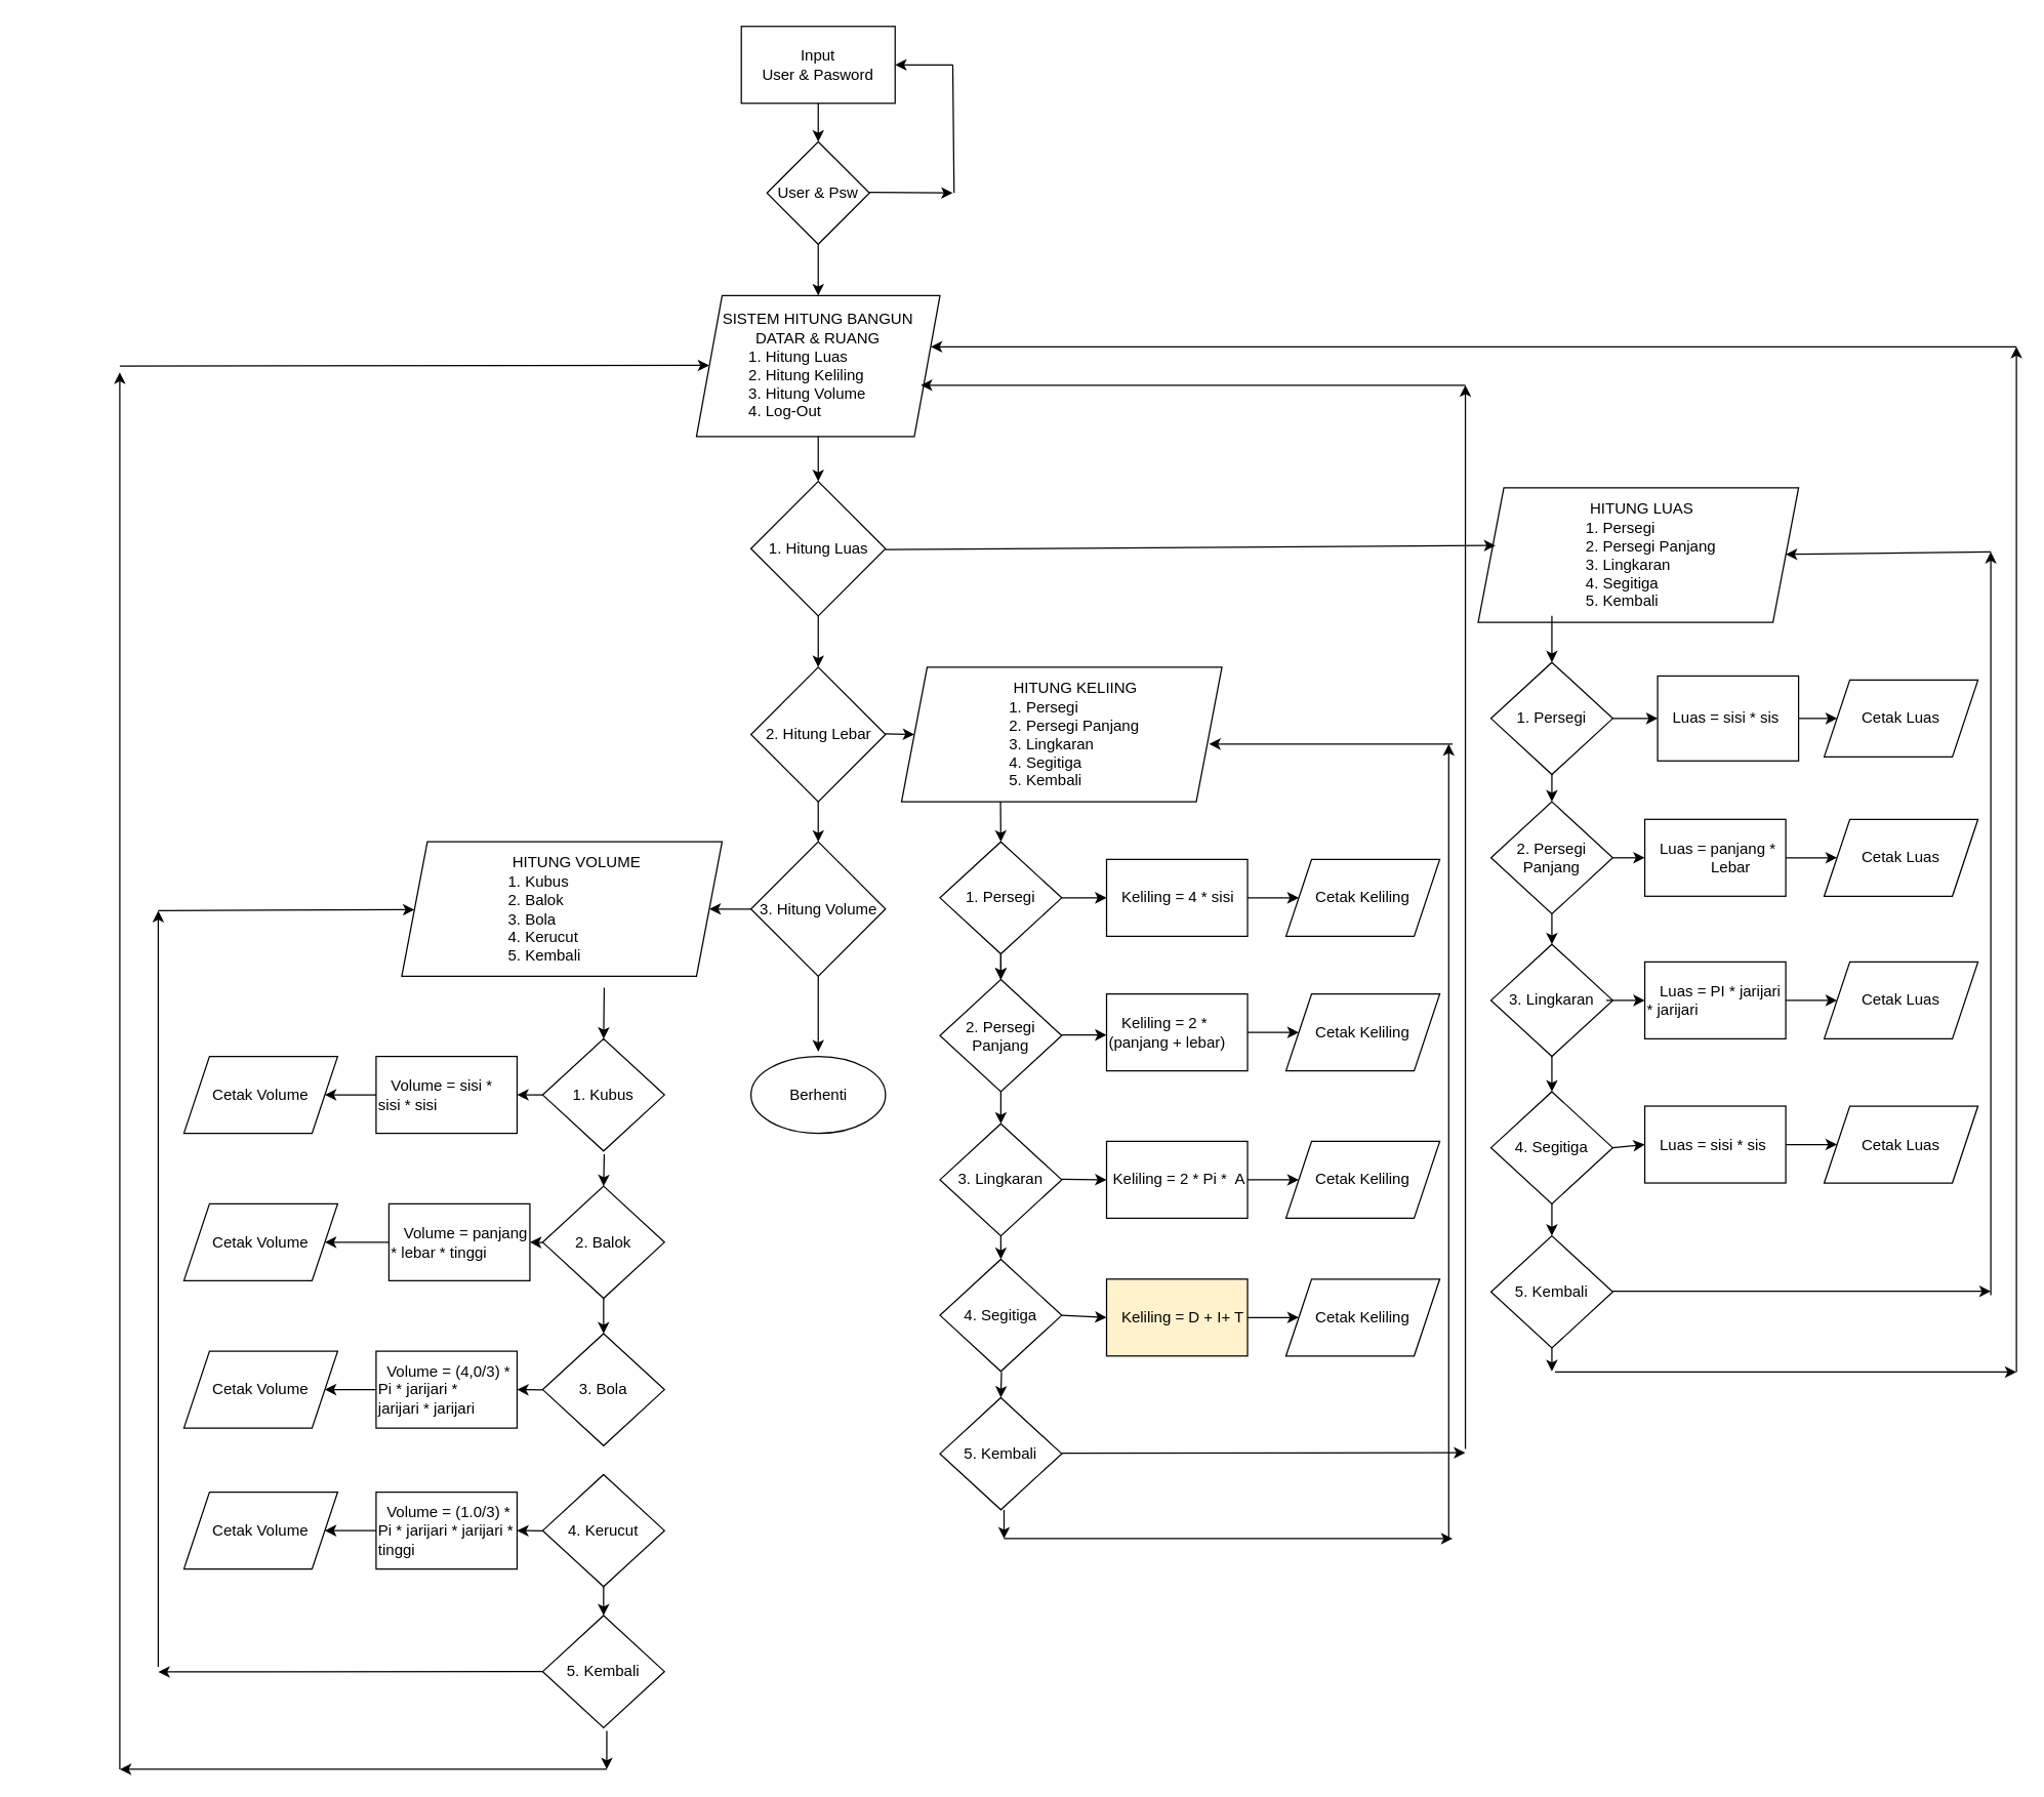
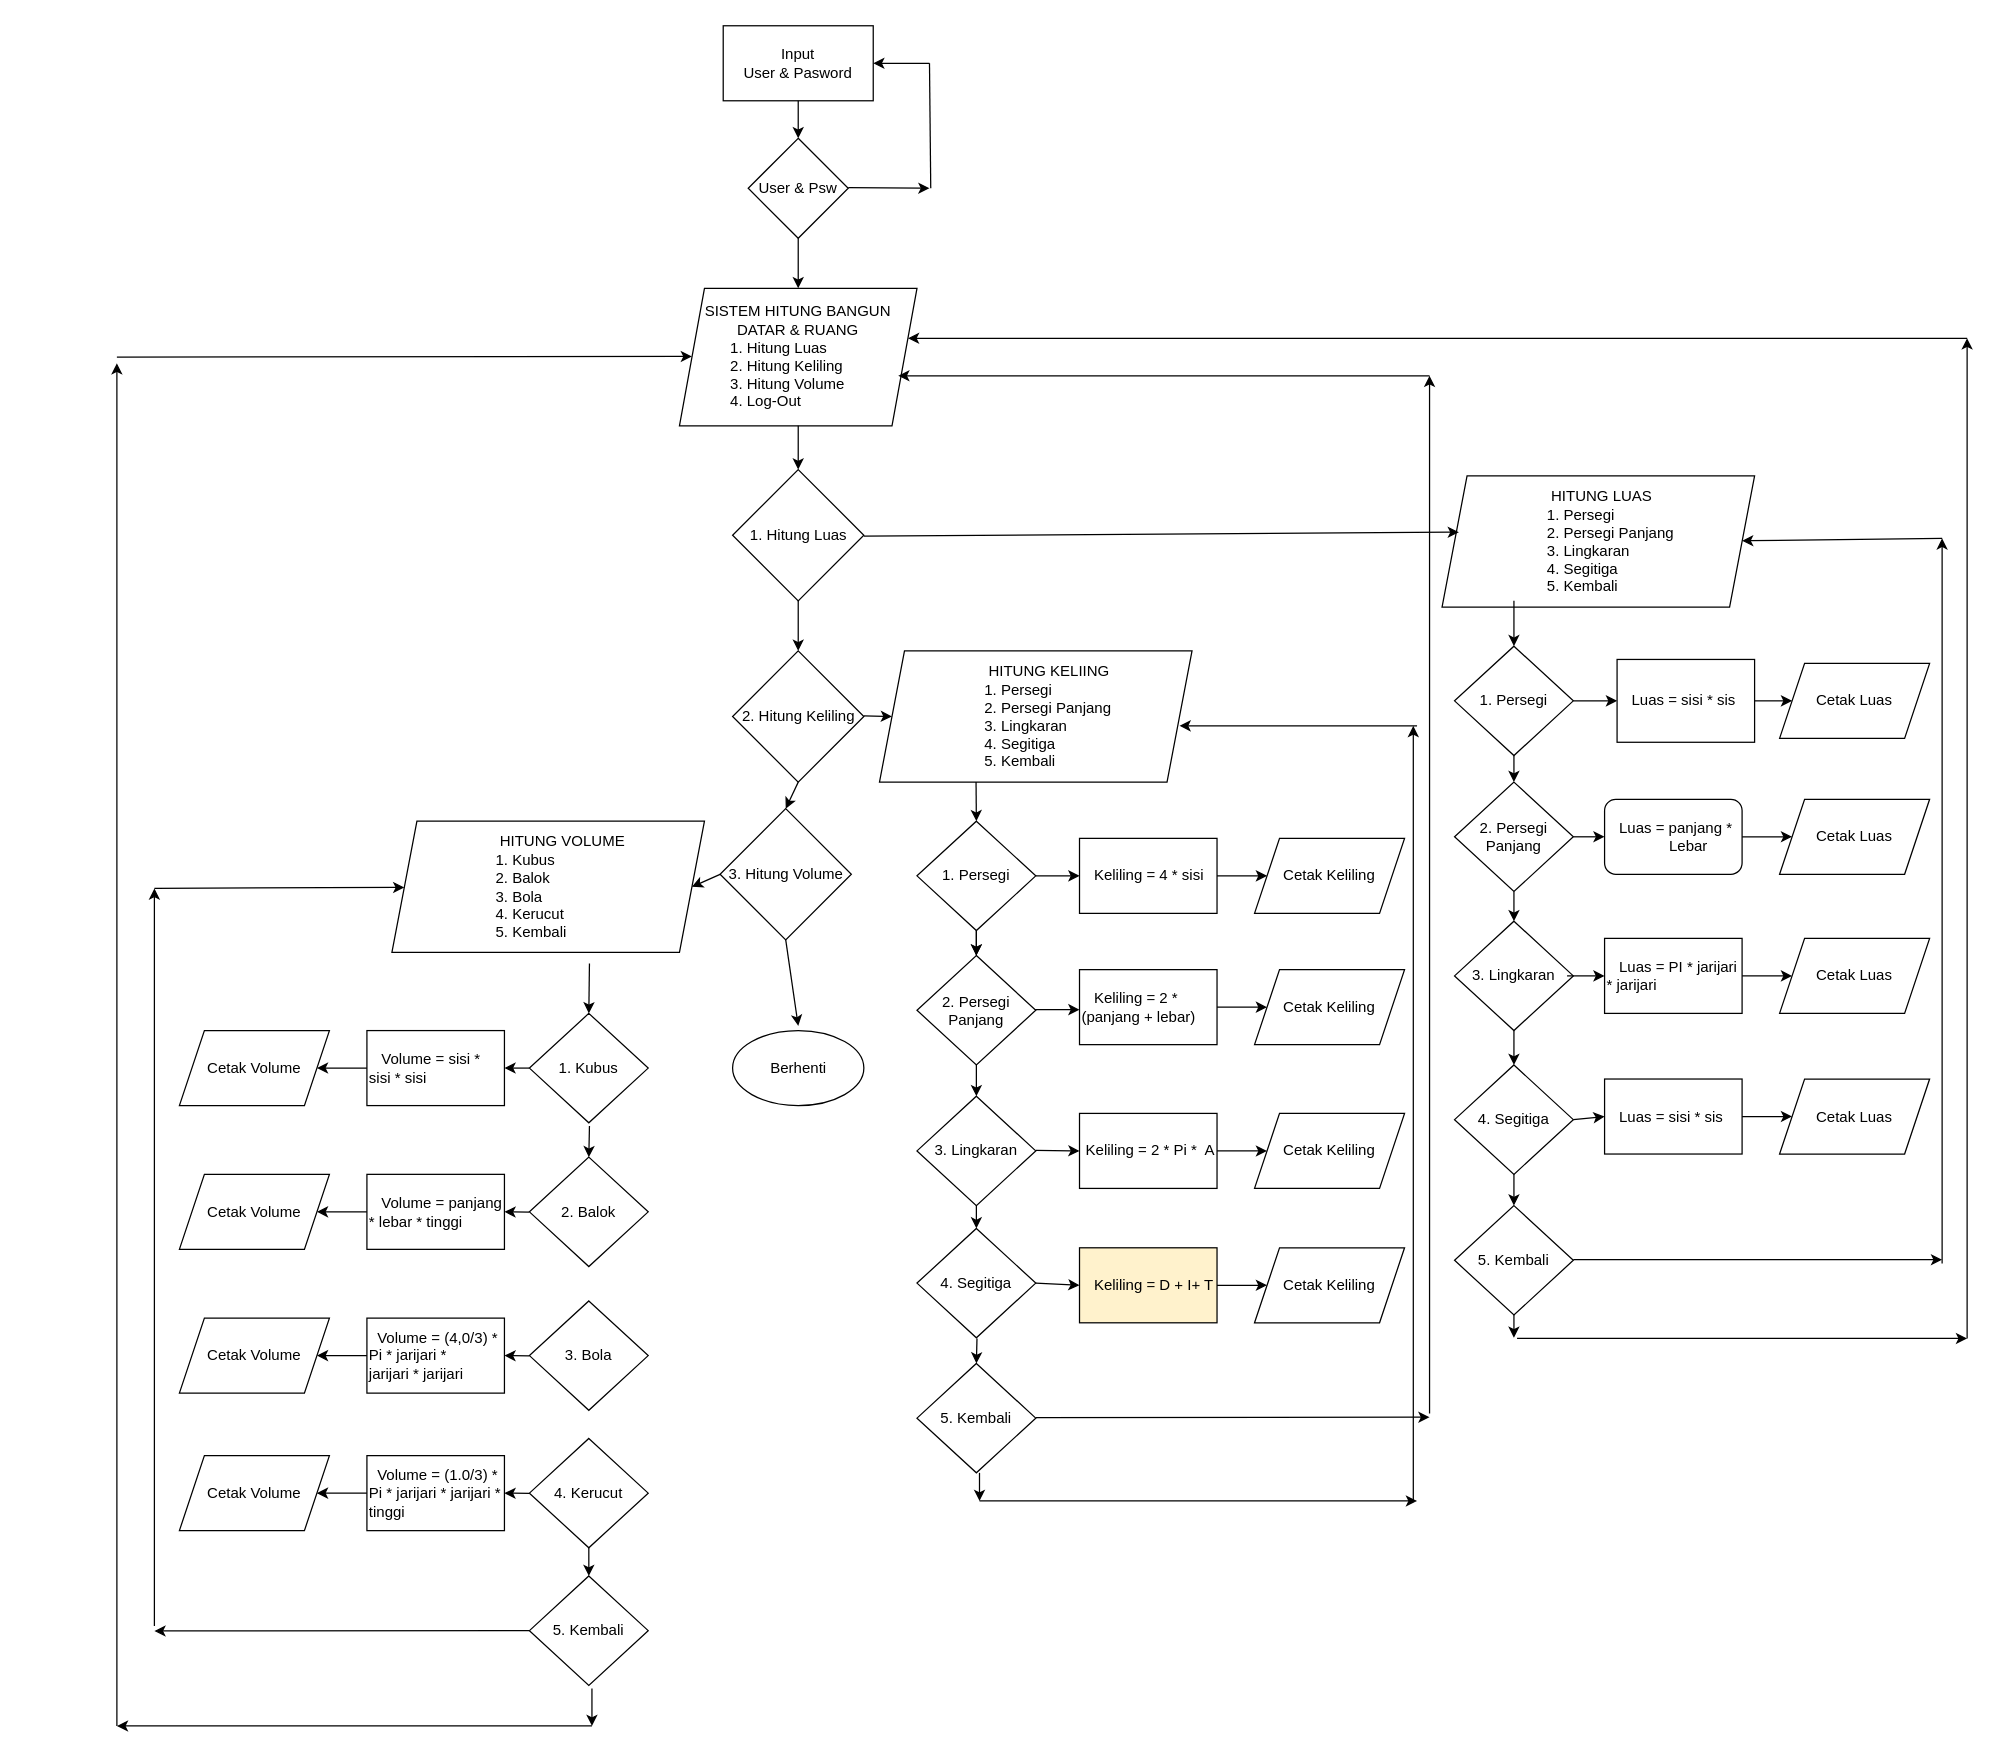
- <mxCell id="13" value="2. Hitung Lebar" style="rhombus;whiteSpace=wrap;html=1;" parent="1" vertex="1"><mxGeometry x="585.5" y="520" width="105" height="105" as="geometry" /></mxCell>
+ <mxCell id="13" value="2. Hitung Keliling" style="rhombus;whiteSpace=wrap;html=1;" parent="1" vertex="1"><mxGeometry x="585.5" y="520" width="105" height="105" as="geometry" /></mxCell>
- <mxCell id="29" value="&lt;div style=&quot;&quot;&gt;&amp;nbsp; &amp;nbsp;Luas = panjang *&amp;nbsp; &amp;nbsp; &amp;nbsp; &amp;nbsp; &amp;nbsp; &amp;nbsp; &amp;nbsp; &amp;nbsp; &amp;nbsp;Lebar&lt;/div&gt;" style="rounded=0;whiteSpace=wrap;html=1;align=left;" parent="1" vertex="1"><mxGeometry x="1283" y="638.75" width="110" height="60" as="geometry" /></mxCell>
+ <mxCell id="29" value="&lt;div style=&quot;&quot;&gt;&amp;nbsp; &amp;nbsp;Luas = panjang *&amp;nbsp; &amp;nbsp; &amp;nbsp; &amp;nbsp; &amp;nbsp; &amp;nbsp; &amp;nbsp; &amp;nbsp; &amp;nbsp;Lebar&lt;/div&gt;" style="whiteSpace=wrap;html=1;align=left;rounded=1;" parent="1" vertex="1"><mxGeometry x="1283" y="638.75" width="110" height="60" as="geometry" /></mxCell>
- <mxCell id="14" value="3. Hitung Volume" style="rhombus;whiteSpace=wrap;html=1;" parent="1" vertex="1"><mxGeometry x="585.5" y="656.25" width="105" height="105" as="geometry" /></mxCell>
+ <mxCell id="14" value="3. Hitung Volume" style="rhombus;whiteSpace=wrap;html=1;" parent="1" vertex="1"><mxGeometry x="575.5" y="646.25" width="105" height="105" as="geometry" /></mxCell>
- <mxCell id="82" value="&lt;div style=&quot;&quot;&gt;&amp;nbsp; &amp;nbsp;Volume = panjang * lebar * tinggi&lt;/div&gt;" style="rounded=0;whiteSpace=wrap;html=1;align=left;" parent="1" vertex="1"><mxGeometry x="303" y="938.75" width="110" height="60" as="geometry" /></mxCell>
+ <mxCell id="82" value="&lt;div style=&quot;&quot;&gt;&amp;nbsp; &amp;nbsp;Volume = panjang * lebar * tinggi&lt;/div&gt;" style="rounded=0;whiteSpace=wrap;html=1;align=left;" parent="1" vertex="1"><mxGeometry x="293" y="938.75" width="110" height="60" as="geometry" /></mxCell>
- <mxCell id="95" value="" style="endArrow=classic;html=1;rounded=0;exitX=0.5;exitY=1;exitDx=0;exitDy=0;" parent="1" source="78" target="79" edge="1"><mxGeometry width="50" height="50" relative="1" as="geometry"><mxPoint x="123" y="1110" as="sourcePoint" /><mxPoint x="173" y="1060" as="targetPoint" /></mxGeometry></mxCell>
